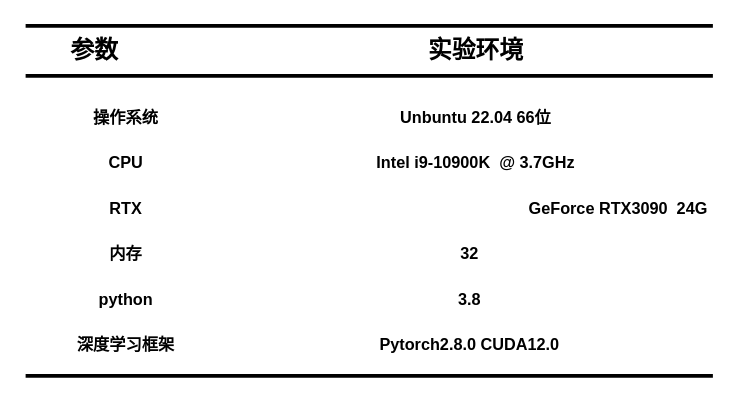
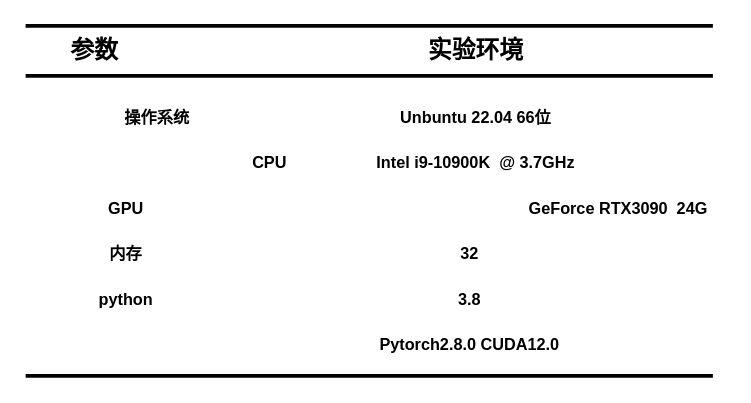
- <mxCell id="7" value="&lt;b&gt;&lt;font style=&quot;font-size: 13px;&quot;&gt;操作系统&lt;/font&gt;&lt;/b&gt;" style="text;html=1;align=center;verticalAlign=middle;resizable=0;points=[];autosize=1;strokeColor=none;fillColor=none;strokeWidth=1;" parent="1" vertex="1"><mxGeometry x="60" y="78" width="80" height="30" as="geometry" /></mxCell>
+ <mxCell id="7" value="&lt;b&gt;&lt;font style=&quot;font-size: 13px;&quot;&gt;操作系统&lt;/font&gt;&lt;/b&gt;" style="text;html=1;align=center;verticalAlign=middle;resizable=0;points=[];autosize=1;strokeColor=none;fillColor=none;strokeWidth=1;" parent="1" vertex="1"><mxGeometry x="85" y="78" width="80" height="30" as="geometry" /></mxCell>
- <mxCell id="8" value="&lt;font style=&quot;font-size: 13px;&quot;&gt;&lt;b&gt;CPU&lt;/b&gt;&lt;/font&gt;" style="text;html=1;align=center;verticalAlign=middle;resizable=0;points=[];autosize=1;strokeColor=none;fillColor=none;strokeWidth=1;" parent="1" vertex="1"><mxGeometry x="75" y="114" width="50" height="30" as="geometry" /></mxCell>
+ <mxCell id="8" value="&lt;font style=&quot;font-size: 13px;&quot;&gt;&lt;b&gt;CPU&lt;/b&gt;&lt;/font&gt;" style="text;html=1;align=center;verticalAlign=middle;resizable=0;points=[];autosize=1;strokeColor=none;fillColor=none;strokeWidth=1;" parent="1" vertex="1"><mxGeometry x="190" y="114" width="50" height="30" as="geometry" /></mxCell>
- <mxCell id="9" value="&lt;font style=&quot;font-size: 13px;&quot;&gt;&lt;b&gt;RTX&lt;/b&gt;&lt;/font&gt;" style="text;html=1;align=center;verticalAlign=middle;resizable=0;points=[];autosize=1;strokeColor=none;fillColor=none;strokeWidth=1;" parent="1" vertex="1"><mxGeometry x="75" y="151" width="50" height="30" as="geometry" /></mxCell>
+ <mxCell id="9" value="&lt;font style=&quot;font-size: 13px;&quot;&gt;&lt;b&gt;GPU&lt;/b&gt;&lt;/font&gt;" style="text;html=1;align=center;verticalAlign=middle;resizable=0;points=[];autosize=1;strokeColor=none;fillColor=none;strokeWidth=1;" parent="1" vertex="1"><mxGeometry x="75" y="151" width="50" height="30" as="geometry" /></mxCell>
- <mxCell id="12" value="&lt;font style=&quot;font-size: 13px;&quot;&gt;&lt;b&gt;深度学习框架&lt;/b&gt;&lt;/font&gt;" style="text;html=1;align=center;verticalAlign=middle;resizable=0;points=[];autosize=1;strokeColor=none;fillColor=none;" parent="1" vertex="1"><mxGeometry x="50" y="260" width="100" height="30" as="geometry" /></mxCell>
